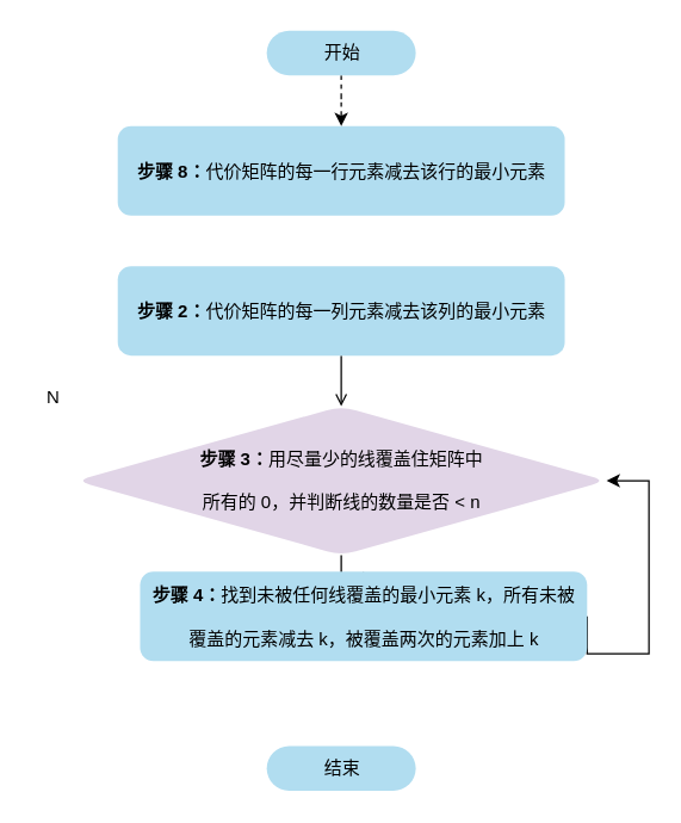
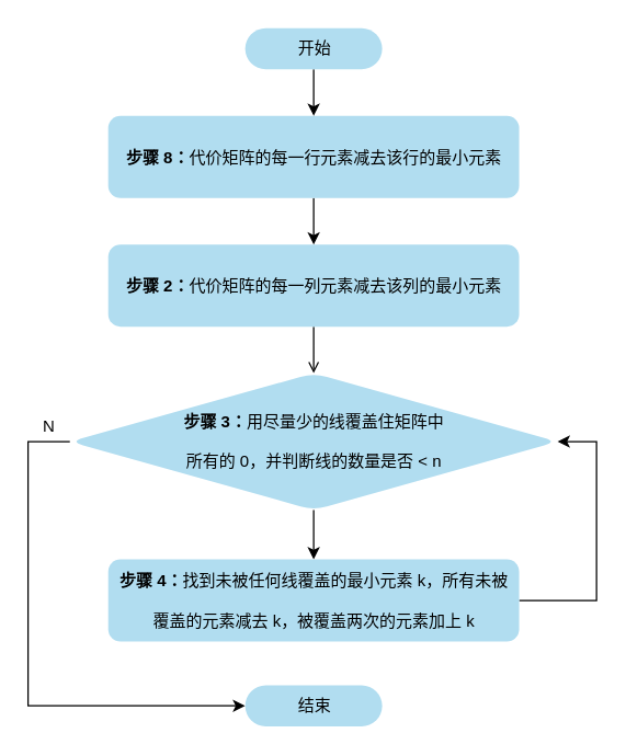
- <mxCell id="11" value="" style="edgeStyle=orthogonalEdgeStyle;rounded=0;orthogonalLoop=1;jettySize=auto;html=1;dashed=1;" edge="1" parent="1" source="12" target="3"><mxGeometry relative="1" as="geometry" /></mxCell>
+ <mxCell id="11" value="" style="edgeStyle=orthogonalEdgeStyle;rounded=0;orthogonalLoop=1;jettySize=auto;html=1;" edge="1" parent="1" source="12" target="3"><mxGeometry relative="1" as="geometry" /></mxCell>
+ <mxCell id="2" value="" style="edgeStyle=orthogonalEdgeStyle;rounded=0;orthogonalLoop=1;jettySize=auto;html=1;" edge="1" parent="1" source="3" target="5"><mxGeometry relative="1" as="geometry"><mxPoint x="228.5" y="189" as="targetPoint" /></mxGeometry></mxCell>
- <mxCell id="14" value="N" style="text;html=1;align=center;verticalAlign=middle;resizable=0;points=[];autosize=1;" vertex="1" parent="1"><mxGeometry x="25" y="257" width="19" height="18" as="geometry" /></mxCell>
+ <mxCell id="14" value="N" style="text;html=1;align=center;verticalAlign=middle;resizable=0;points=[];autosize=1;" vertex="1" parent="1"><mxGeometry x="25" y="302" width="19" height="18" as="geometry" /></mxCell>
- <mxCell id="8" value="&lt;span style=&quot;line-height: 100%&quot;&gt;&lt;b&gt;步骤 3：&lt;/b&gt;用尽量少的线覆盖住矩阵中&lt;br&gt;&lt;br&gt;所有的 0，并判断线的数量是否 &amp;lt; n&lt;/span&gt;" style="rhombus;whiteSpace=wrap;html=1;rounded=1;strokeColor=none;fillColor=#e1d5e7;" vertex="1" parent="1"><mxGeometry x="50.51" y="272" width="356" height="100" as="geometry" /></mxCell>
+ <mxCell id="8" value="&lt;span style=&quot;line-height: 100%&quot;&gt;&lt;b&gt;步骤 3：&lt;/b&gt;用尽量少的线覆盖住矩阵中&lt;br&gt;&lt;br&gt;所有的 0，并判断线的数量是否 &amp;lt; n&lt;/span&gt;" style="rhombus;whiteSpace=wrap;html=1;rounded=1;strokeColor=none;fillColor=#b1ddf0;" vertex="1" parent="1"><mxGeometry x="50.51" y="272" width="356" height="100" as="geometry" /></mxCell>
- <mxCell id="10" value="&lt;p style=&quot;line-height: 150%&quot;&gt;&lt;b&gt;步骤 4：&lt;/b&gt;找到未被任何线覆盖的最小元素 k，所有未被&lt;/p&gt;&lt;p style=&quot;line-height: 150%&quot;&gt;覆盖的元素减去 k，被覆盖两次的元素加上 k&lt;/p&gt;" style="whiteSpace=wrap;html=1;rounded=1;strokeColor=none;fillColor=#b1ddf0;" vertex="1" parent="1"><mxGeometry x="93.51" y="383" width="300" height="60" as="geometry" /></mxCell>
+ <mxCell id="10" value="&lt;p style=&quot;line-height: 150%&quot;&gt;&lt;b&gt;步骤 4：&lt;/b&gt;找到未被任何线覆盖的最小元素 k，所有未被&lt;/p&gt;&lt;p style=&quot;line-height: 150%&quot;&gt;覆盖的元素减去 k，被覆盖两次的元素加上 k&lt;/p&gt;" style="whiteSpace=wrap;html=1;rounded=1;strokeColor=none;fillColor=#b1ddf0;" vertex="1" parent="1"><mxGeometry x="78.51" y="408" width="300" height="60" as="geometry" /></mxCell>
+ <mxCell id="7" style="edgeStyle=orthogonalEdgeStyle;rounded=0;orthogonalLoop=1;jettySize=auto;html=1;exitX=0;exitY=0.5;exitDx=0;exitDy=0;entryX=0;entryY=0.5;entryDx=0;entryDy=0;entryPerimeter=0;" edge="1" parent="1" source="8" target="13"><mxGeometry relative="1" as="geometry"><Array as="points"><mxPoint x="20" y="322" /><mxPoint x="20" y="515" /></Array></mxGeometry></mxCell>
